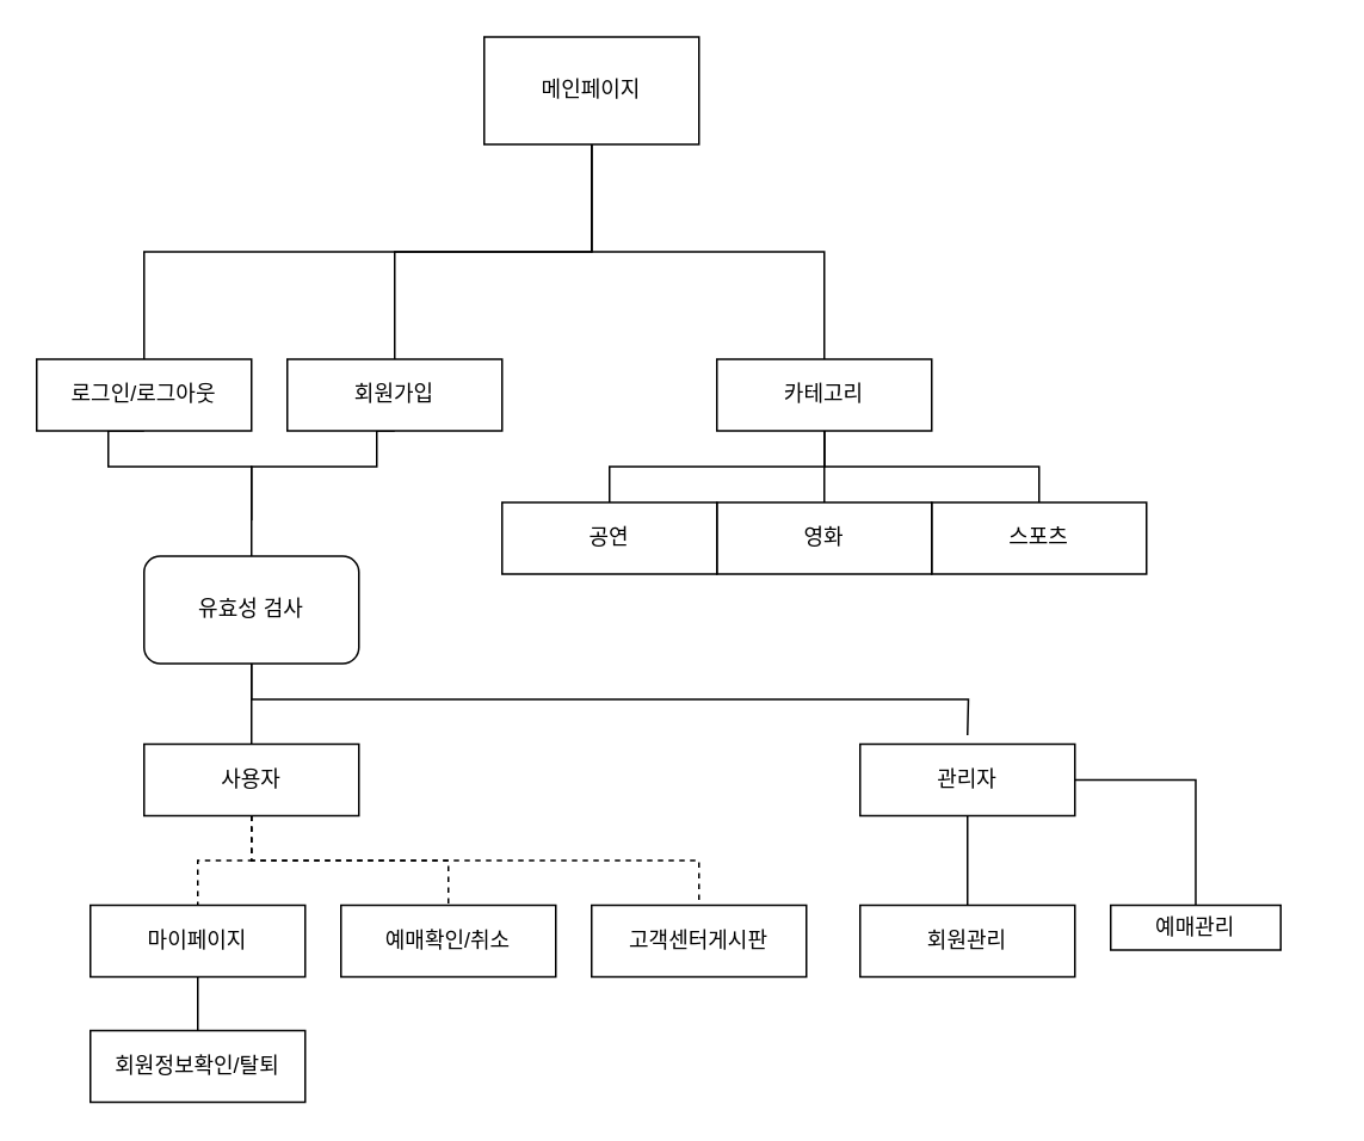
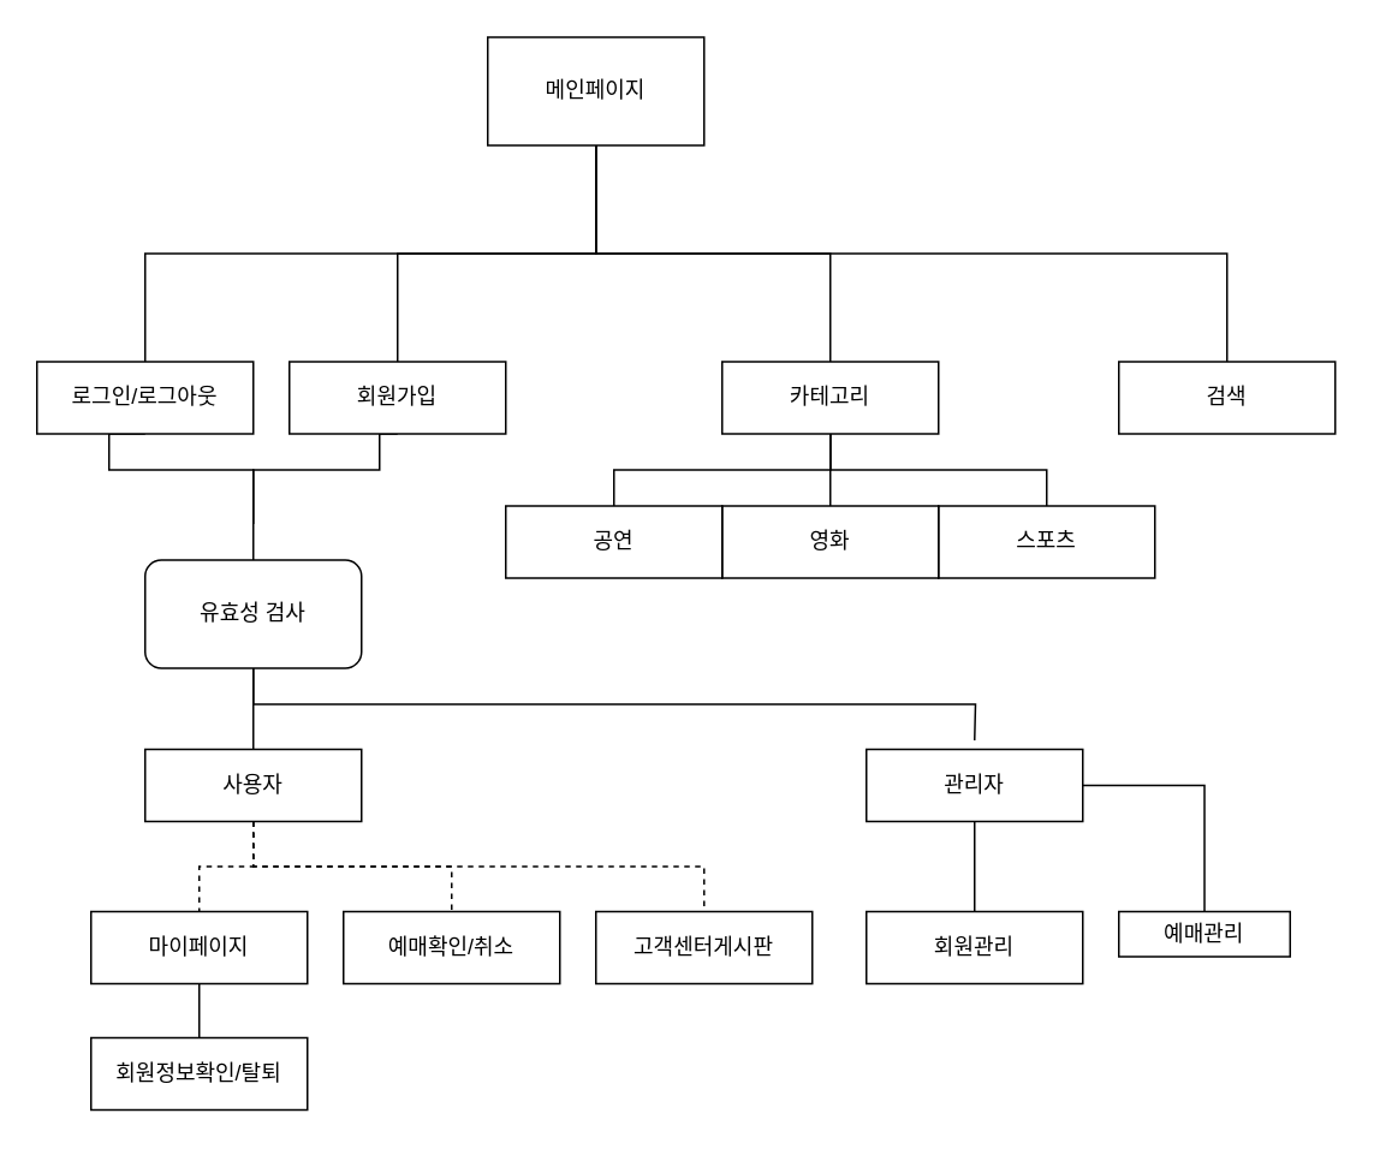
+ <mxCell id="5" style="edgeStyle=orthogonalEdgeStyle;rounded=0;orthogonalLoop=1;jettySize=auto;html=1;exitX=0.5;exitY=1;exitDx=0;exitDy=0;entryX=0.5;entryY=0;entryDx=0;entryDy=0;endArrow=none;endFill=0;" edge="1" parent="1" source="6" target="35"><mxGeometry relative="1" as="geometry" /></mxCell>
+ <mxCell id="35" value="검색" style="rounded=0;whiteSpace=wrap;html=1;" vertex="1" parent="1"><mxGeometry x="620" y="200" width="120" height="40" as="geometry" /></mxCell>
